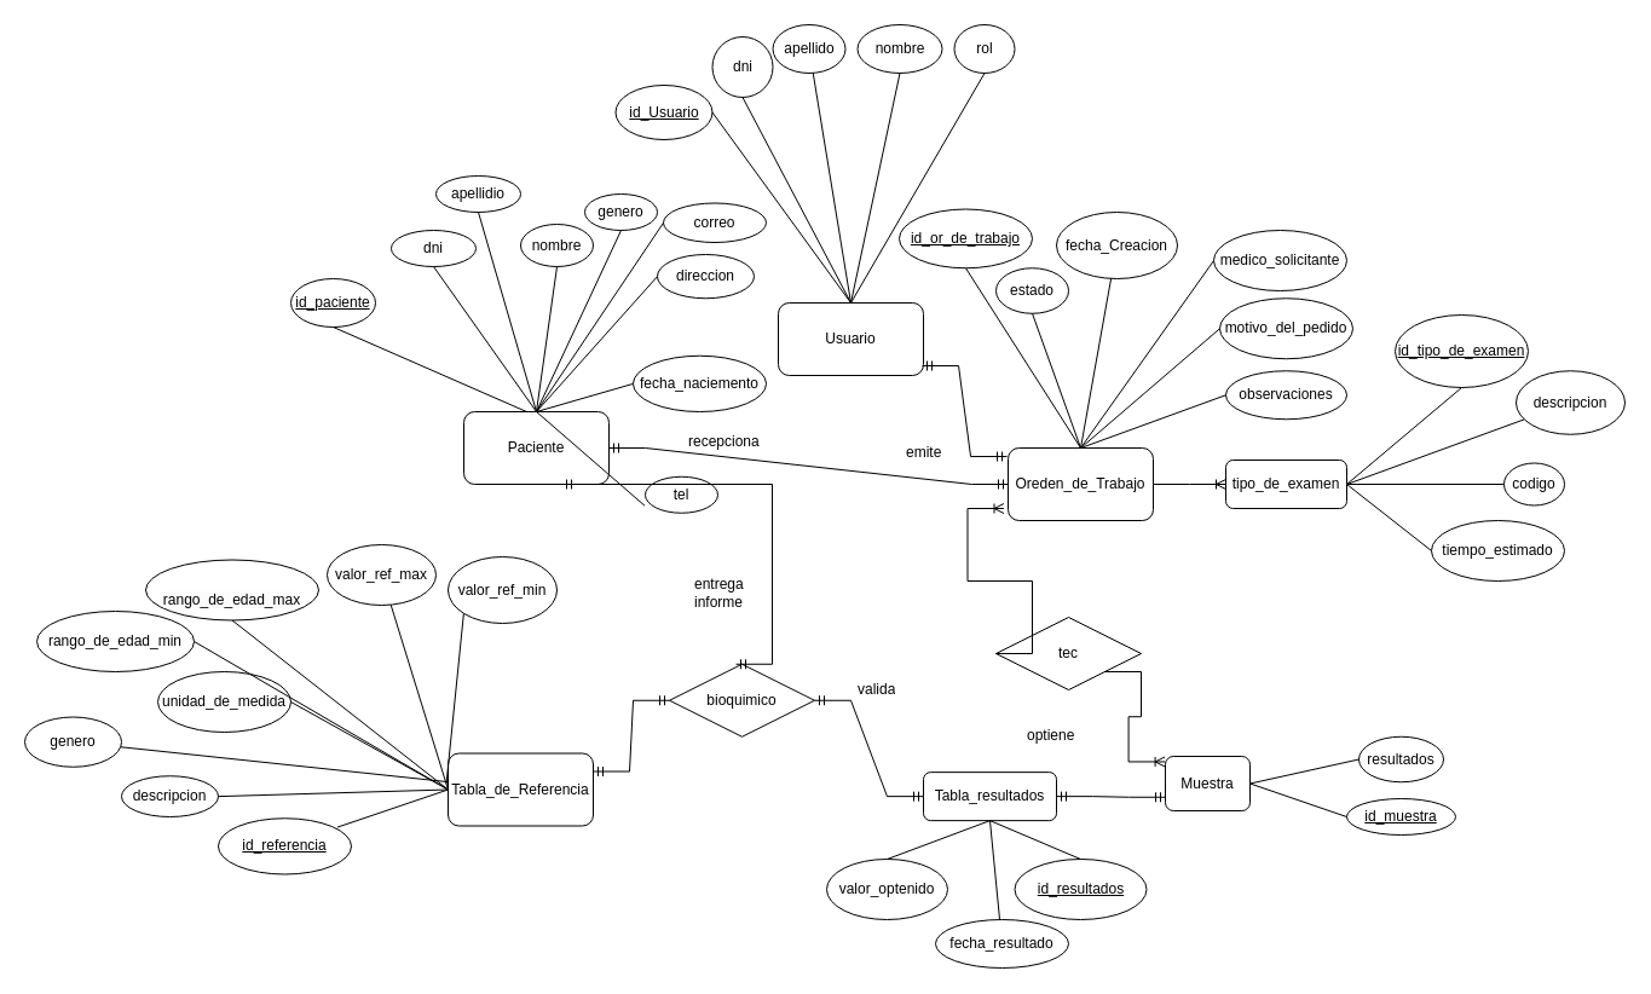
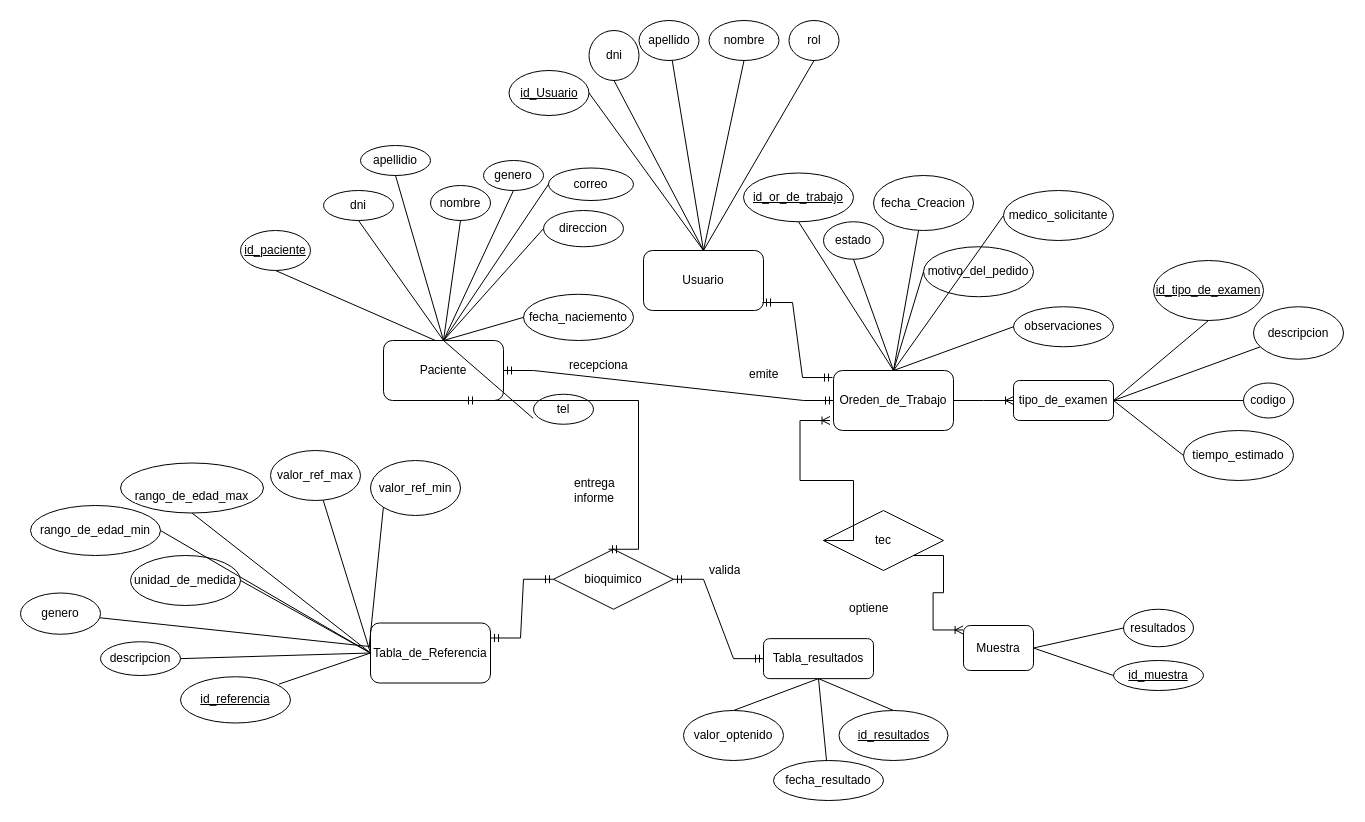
- <mxCell id="25" value="motivo_del_pedido" style="ellipse;whiteSpace=wrap;html=1;" parent="1" vertex="1"><mxGeometry x="1008" y="246.25" width="110" height="50" as="geometry" /></mxCell>
+ <mxCell id="25" value="motivo_del_pedido" style="ellipse;whiteSpace=wrap;html=1;" parent="1" vertex="1"><mxGeometry x="923" y="246.25" width="110" height="50" as="geometry" /></mxCell>
- <mxCell id="87" value="" style="edgeStyle=entityRelationEdgeStyle;fontSize=12;html=1;endArrow=ERmandOne;startArrow=ERmandOne;rounded=0;entryX=0;entryY=0.75;entryDx=0;entryDy=0;exitX=1;exitY=0.5;exitDx=0;exitDy=0;" parent="1" source="48" target="43" edge="1"><mxGeometry width="100" height="100" relative="1" as="geometry"><mxPoint x="833" y="750" as="sourcePoint" /><mxPoint x="913" y="430" as="targetPoint" /></mxGeometry></mxCell>
